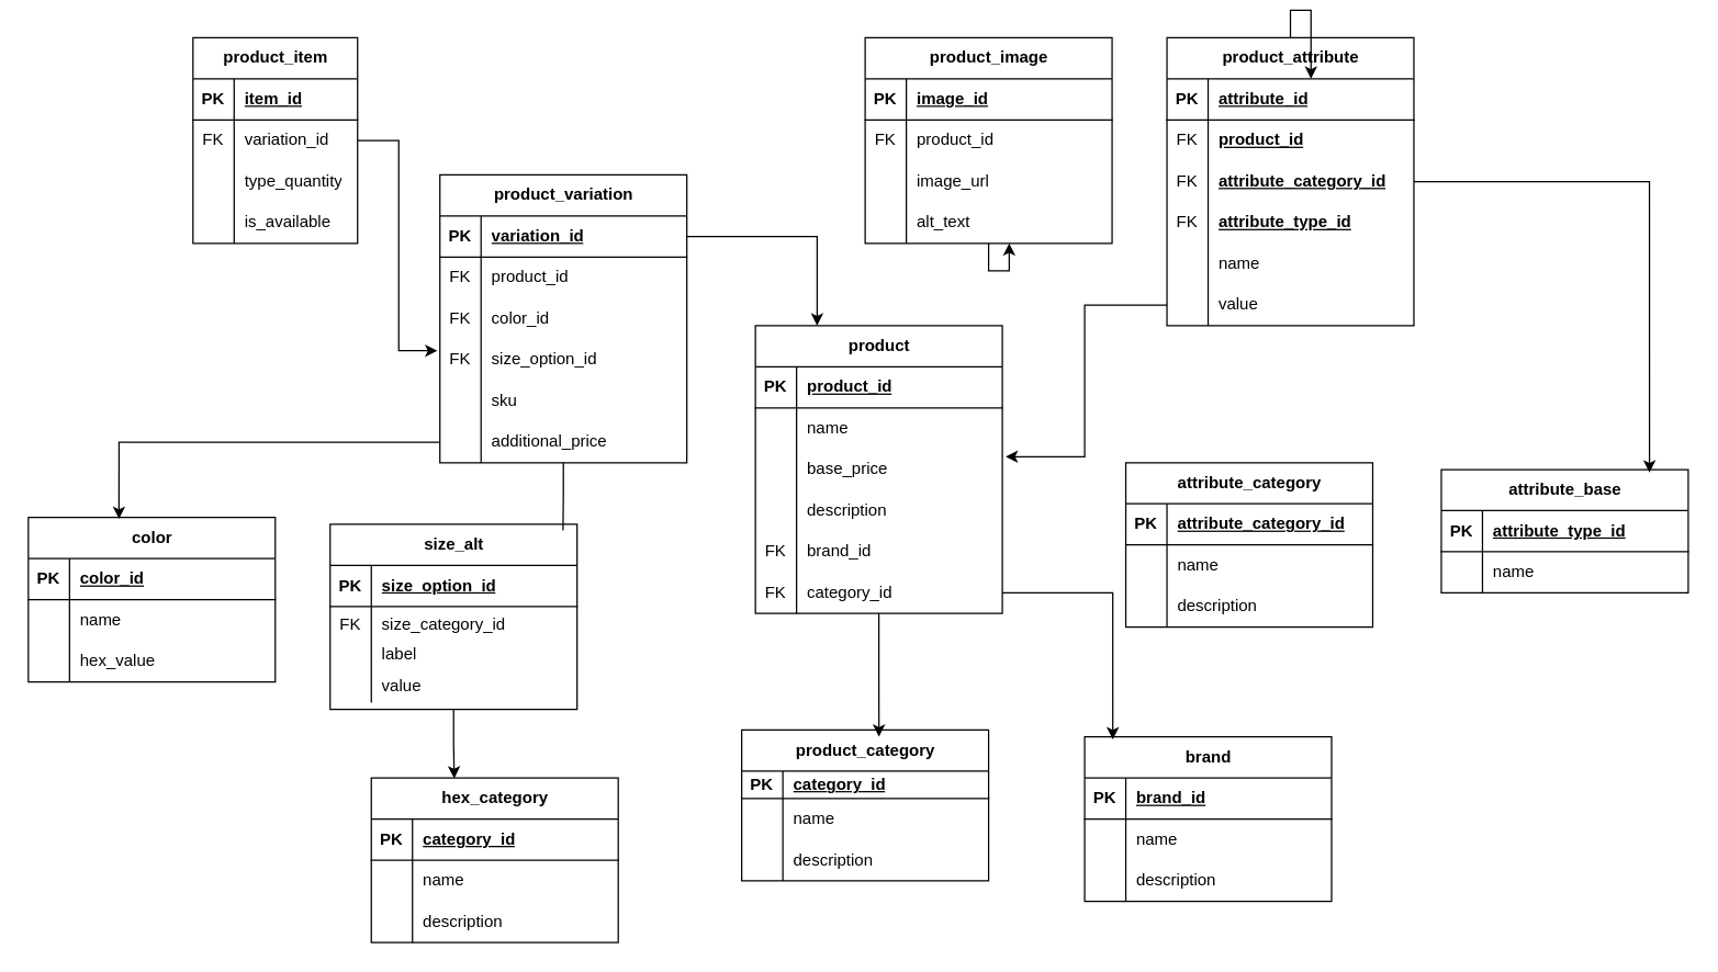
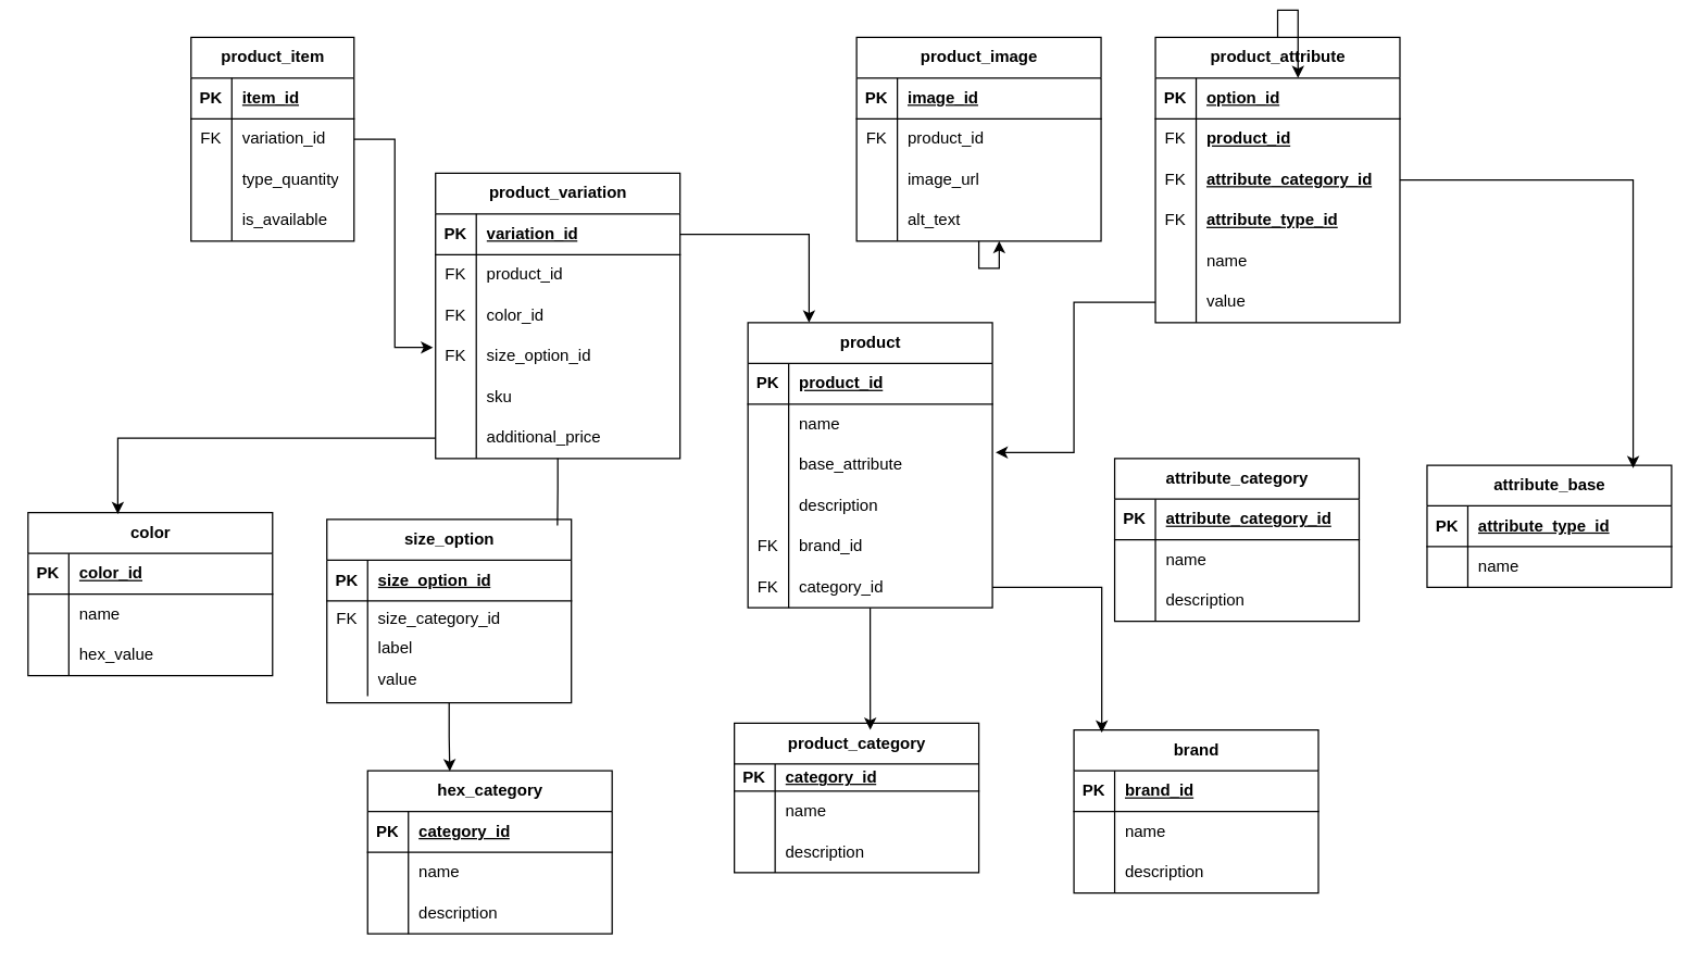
- <mxCell id="119" value="&lt;span style=&quot;text-align: center; text-wrap-mode: nowrap;&quot;&gt;attribute_id&lt;/span&gt;" style="shape=partialRectangle;connectable=0;fillColor=none;top=0;left=0;bottom=0;right=0;align=left;spacingLeft=6;fontStyle=5;overflow=hidden;whiteSpace=wrap;html=1;" vertex="1" parent="117"><mxGeometry x="30" width="150" height="30" as="geometry"><mxRectangle width="150" height="30" as="alternateBounds" /></mxGeometry></mxCell>
+ <mxCell id="119" value="&lt;span style=&quot;text-align: center; text-wrap-mode: nowrap;&quot;&gt;option_id&lt;/span&gt;" style="shape=partialRectangle;connectable=0;fillColor=none;top=0;left=0;bottom=0;right=0;align=left;spacingLeft=6;fontStyle=5;overflow=hidden;whiteSpace=wrap;html=1;" vertex="1" parent="117"><mxGeometry x="30" width="150" height="30" as="geometry"><mxRectangle width="150" height="30" as="alternateBounds" /></mxGeometry></mxCell>
- <mxCell id="67" value="base_price" style="shape=partialRectangle;connectable=0;fillColor=none;top=0;left=0;bottom=0;right=0;align=left;spacingLeft=6;overflow=hidden;whiteSpace=wrap;html=1;" vertex="1" parent="65"><mxGeometry x="30" width="150" height="30" as="geometry"><mxRectangle width="150" height="30" as="alternateBounds" /></mxGeometry></mxCell>
+ <mxCell id="67" value="base_attribute" style="shape=partialRectangle;connectable=0;fillColor=none;top=0;left=0;bottom=0;right=0;align=left;spacingLeft=6;overflow=hidden;whiteSpace=wrap;html=1;" vertex="1" parent="65"><mxGeometry x="30" width="150" height="30" as="geometry"><mxRectangle width="150" height="30" as="alternateBounds" /></mxGeometry></mxCell>
- <mxCell id="12" value="size_alt" style="shape=table;startSize=30;container=1;collapsible=1;childLayout=tableLayout;fixedRows=1;rowLines=0;fontStyle=1;align=center;resizeLast=1;html=1;" vertex="1" parent="1"><mxGeometry x="240" y="375" width="180" height="135" as="geometry" /></mxCell>
+ <mxCell id="12" value="size_option" style="shape=table;startSize=30;container=1;collapsible=1;childLayout=tableLayout;fixedRows=1;rowLines=0;fontStyle=1;align=center;resizeLast=1;html=1;" vertex="1" parent="1"><mxGeometry x="240" y="375" width="180" height="135" as="geometry" /></mxCell>
